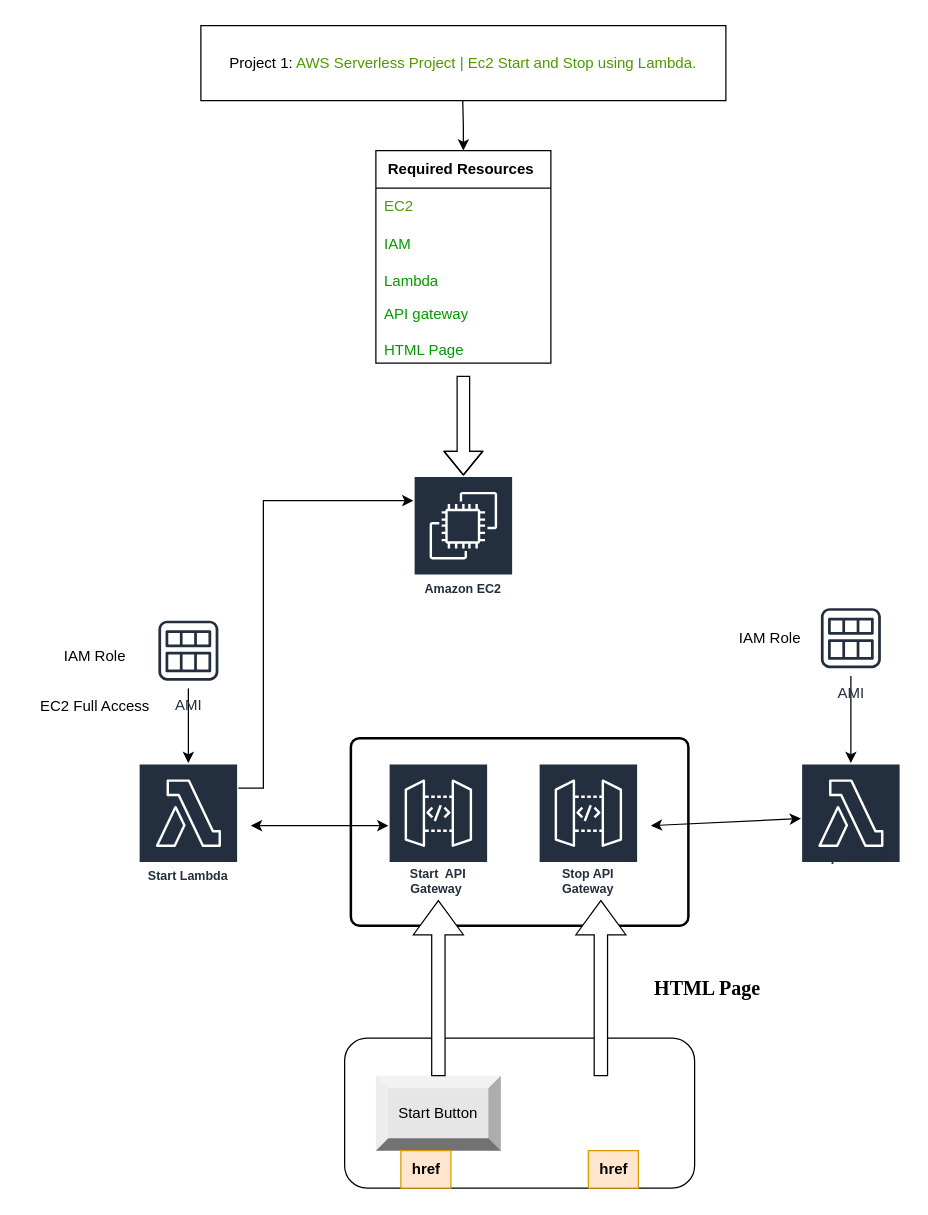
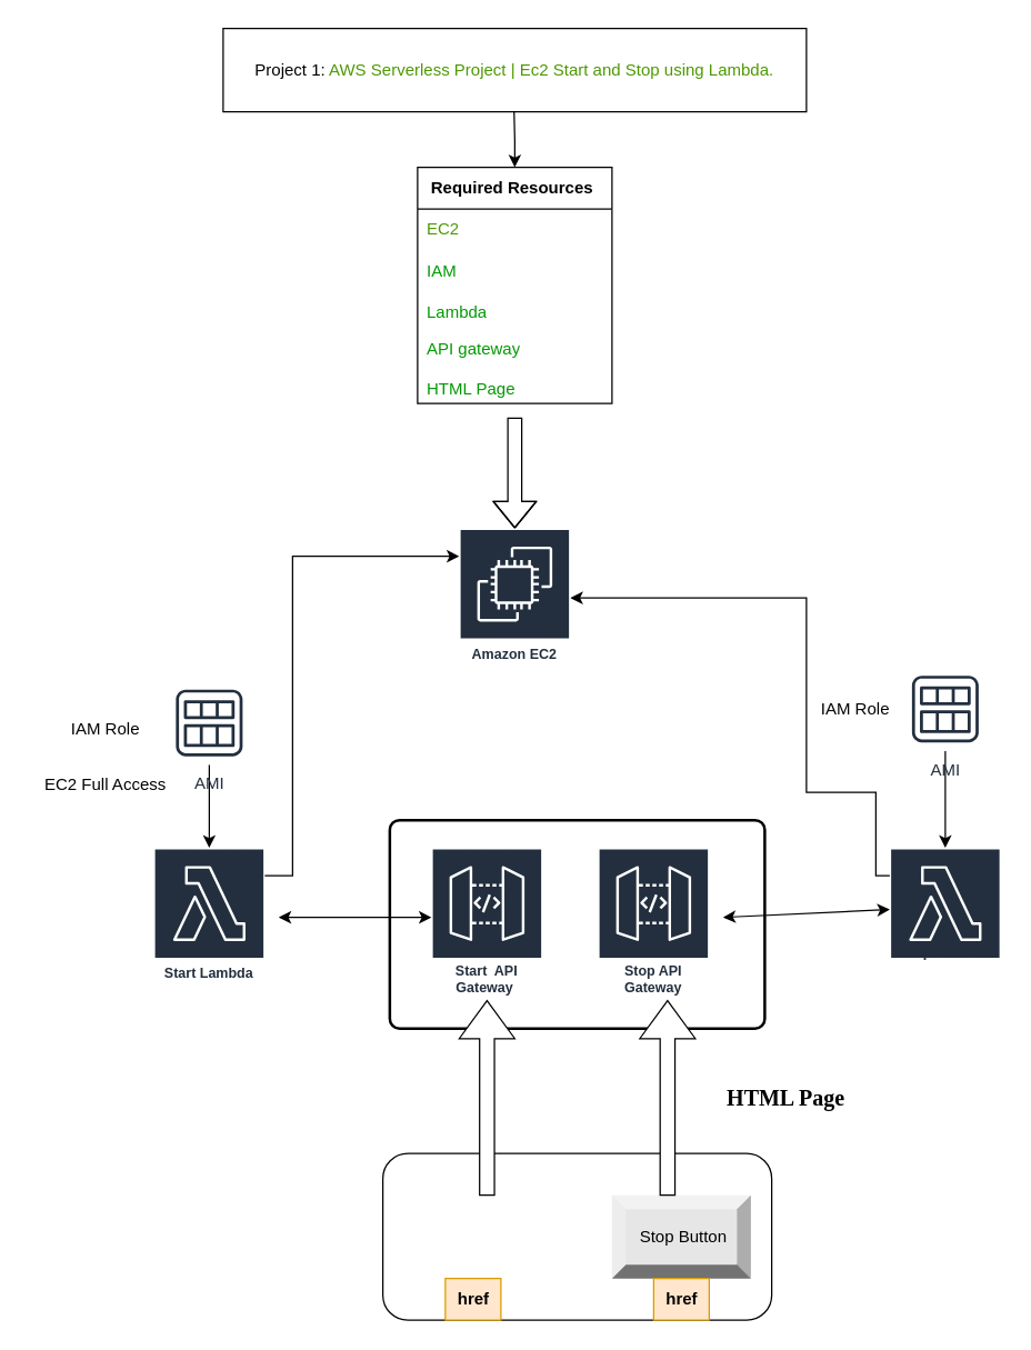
+ <mxCell id="37" value="" style="edgeStyle=orthogonalEdgeStyle;rounded=0;orthogonalLoop=1;jettySize=auto;html=1;entryX=1;entryY=0.5;entryDx=0;entryDy=0;entryPerimeter=0;" edge="1" parent="1" source="18" target="38"><mxGeometry relative="1" as="geometry"><mxPoint x="430" y="430" as="targetPoint" /><mxPoint x="640" y="630" as="sourcePoint" /><Array as="points"><mxPoint x="630" y="630" /><mxPoint x="630" y="570" /><mxPoint x="580" y="570" /><mxPoint x="580" y="430" /></Array></mxGeometry></mxCell>
- <mxCell id="30" value="Start Button" style="labelPosition=center;verticalLabelPosition=middle;align=center;html=1;shape=mxgraph.basic.shaded_button;dx=10;fillColor=#E6E6E6;strokeColor=none;whiteSpace=wrap;" vertex="1" parent="1"><mxGeometry x="300" y="860" width="100" height="60" as="geometry" /></mxCell>
+ <mxCell id="29" value="&amp;nbsp;Stop Button" style="labelPosition=center;verticalLabelPosition=middle;align=center;html=1;shape=mxgraph.basic.shaded_button;dx=10;fillColor=#E6E6E6;strokeColor=none;whiteSpace=wrap;" vertex="1" parent="1"><mxGeometry x="440" y="860" width="100" height="60" as="geometry" /></mxCell>
